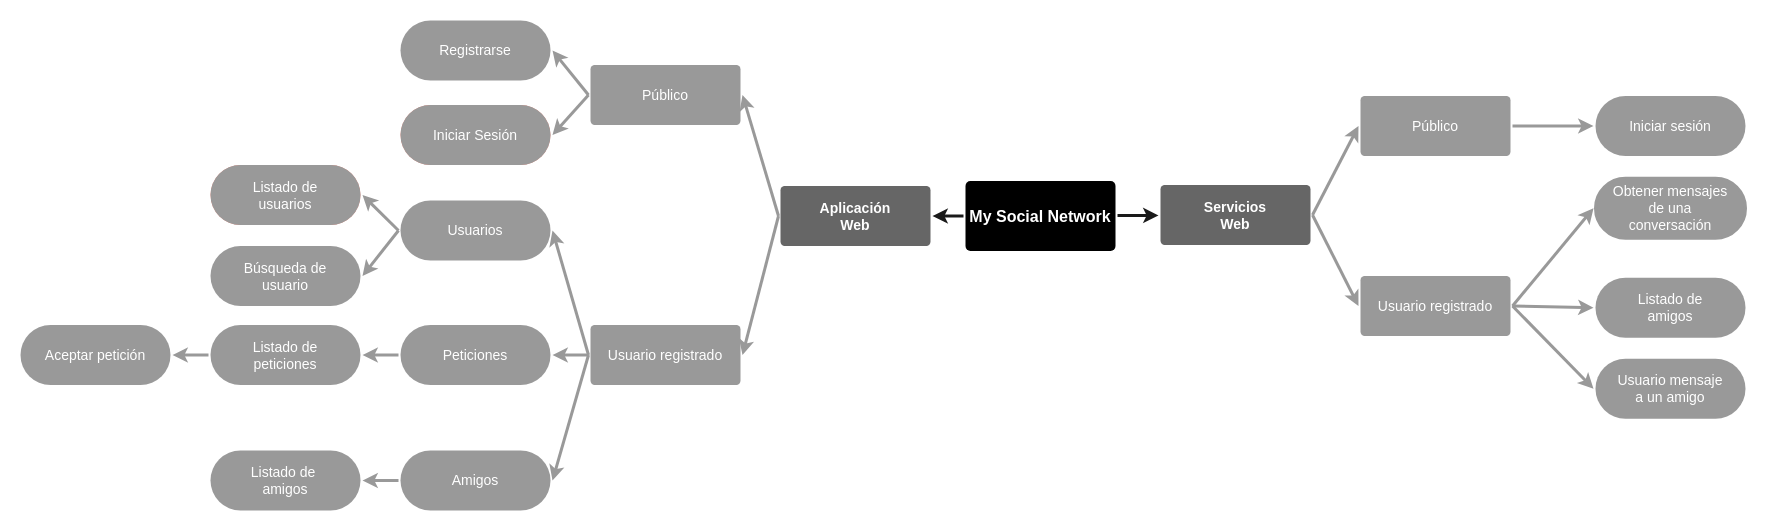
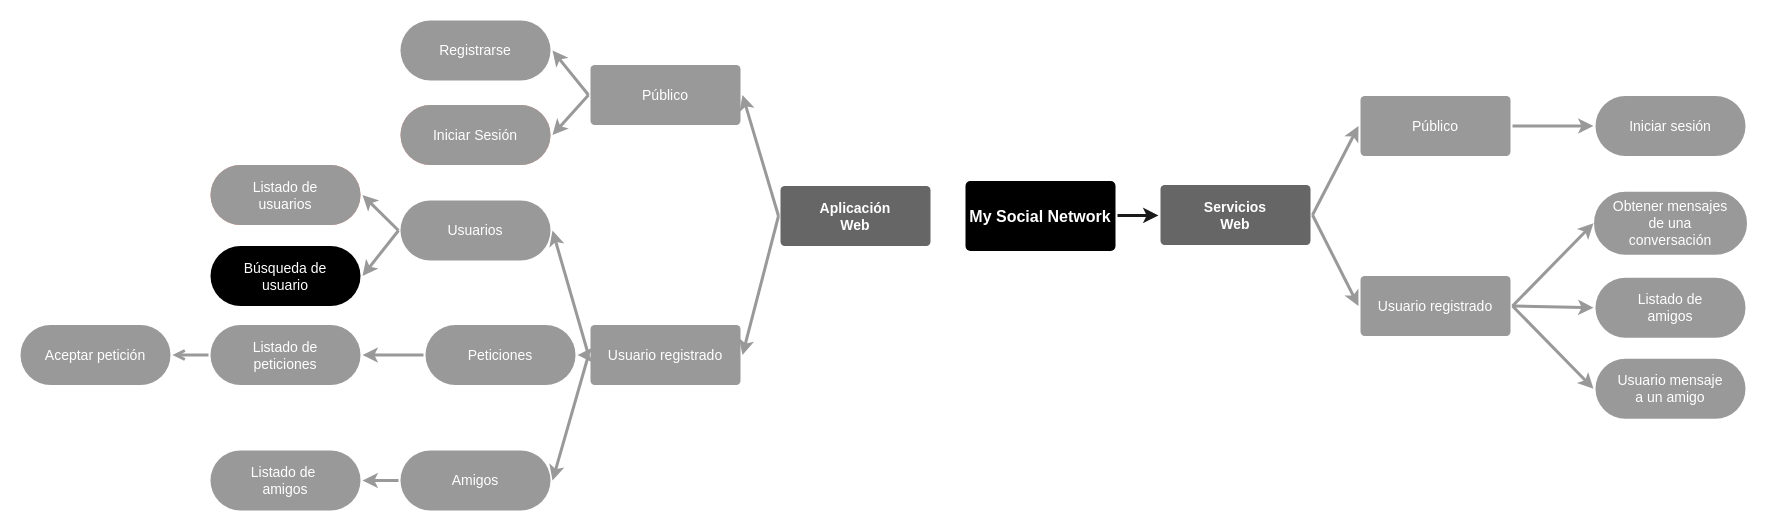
- <mxCell id="36" value="Obtener mensajes &lt;br&gt;de&amp;nbsp;una &lt;br&gt;conversación" style="rounded=1;whiteSpace=wrap;html=1;shadow=0;labelBackgroundColor=none;strokeColor=#999999;strokeWidth=3;fillColor=#999999;fontFamily=Helvetica;fontSize=14;fontColor=#FFFFFF;align=center;spacing=5;fontStyle=0;arcSize=50;perimeterSpacing=2;" parent="1" vertex="1"><mxGeometry x="1595" y="177.75" width="150" height="60" as="geometry" /></mxCell>
+ <mxCell id="36" value="Obtener mensajes &lt;br&gt;de&amp;nbsp;una &lt;br&gt;conversación" style="rounded=1;whiteSpace=wrap;html=1;shadow=0;labelBackgroundColor=none;strokeColor=#999999;strokeWidth=3;fillColor=#999999;fontFamily=Helvetica;fontSize=14;fontColor=#FFFFFF;align=center;spacing=5;fontStyle=0;arcSize=50;perimeterSpacing=2;" parent="1" vertex="1"><mxGeometry x="1595" y="192.75" width="150" height="60" as="geometry" /></mxCell>
- <mxCell id="3" value="" style="edgeStyle=none;rounded=0;jumpStyle=none;html=1;shadow=0;labelBackgroundColor=none;startArrow=none;startFill=0;endArrow=classic;endFill=1;jettySize=auto;orthogonalLoop=1;strokeColor=#1A1A1A;strokeWidth=3;fontFamily=Helvetica;fontSize=16;fontColor=#23445D;spacing=5;" parent="1" source="4" target="7" edge="1"><mxGeometry relative="1" as="geometry" /></mxCell>
- <mxCell id="33" value="Búsqueda de &lt;br&gt;usuario" style="rounded=1;whiteSpace=wrap;html=1;shadow=0;labelBackgroundColor=none;strokeColor=none;strokeWidth=3;fillColor=#999999;fontFamily=Helvetica;fontSize=14;fontColor=#FFFFFF;align=center;spacing=5;fontStyle=0;arcSize=50;perimeterSpacing=2;" parent="1" vertex="1"><mxGeometry x="210" y="245.5" width="150" height="60" as="geometry" /></mxCell>
+ <mxCell id="33" value="Búsqueda de &lt;br&gt;usuario" style="rounded=1;whiteSpace=wrap;html=1;shadow=0;labelBackgroundColor=none;strokeColor=none;strokeWidth=3;fillColor=#000000;fontFamily=Helvetica;fontSize=14;fontColor=#FFFFFF;align=center;spacing=5;fontStyle=0;arcSize=50;perimeterSpacing=2;" parent="1" vertex="1"><mxGeometry x="210" y="245.5" width="150" height="60" as="geometry" /></mxCell>
- <mxCell id="28" style="edgeStyle=none;rounded=1;jumpStyle=none;html=1;shadow=0;labelBackgroundColor=none;startArrow=none;startFill=0;jettySize=auto;orthogonalLoop=1;strokeColor=#999999;strokeWidth=3;fontFamily=Helvetica;fontSize=14;fontColor=#FFFFFF;spacing=5;fontStyle=1;fillColor=#b0e3e6;entryX=1;entryY=0.5;entryDx=0;entryDy=0;exitX=0;exitY=0.5;exitDx=0;exitDy=0;" parent="1" source="29" target="34" edge="1"><mxGeometry relative="1" as="geometry" /></mxCell>
+ <mxCell id="28" style="edgeStyle=none;rounded=1;jumpStyle=none;html=1;shadow=0;labelBackgroundColor=none;startArrow=none;startFill=0;jettySize=auto;orthogonalLoop=1;strokeColor=#999999;strokeWidth=3;fontFamily=Helvetica;fontSize=14;fontColor=#FFFFFF;spacing=5;fontStyle=1;fillColor=#b0e3e6;entryX=1;entryY=0.5;entryDx=0;entryDy=0;exitX=0;exitY=0.5;exitDx=0;exitDy=0;endArrow=open;" parent="1" source="29" target="34" edge="1"><mxGeometry relative="1" as="geometry" /></mxCell>
- <mxCell id="23" value="Peticiones" style="rounded=1;whiteSpace=wrap;html=1;shadow=0;labelBackgroundColor=none;strokeColor=none;strokeWidth=3;fillColor=#999999;fontFamily=Helvetica;fontSize=14;fontColor=#FFFFFF;align=center;spacing=5;fontStyle=0;arcSize=50;perimeterSpacing=2;" parent="1" vertex="1"><mxGeometry x="400" y="324.5" width="150" height="60" as="geometry" /></mxCell>
+ <mxCell id="23" value="Peticiones" style="rounded=1;whiteSpace=wrap;html=1;shadow=0;labelBackgroundColor=none;strokeColor=none;strokeWidth=3;fillColor=#999999;fontFamily=Helvetica;fontSize=14;fontColor=#FFFFFF;align=center;spacing=5;fontStyle=0;arcSize=50;perimeterSpacing=2;" parent="1" vertex="1"><mxGeometry x="425" y="324.5" width="150" height="60" as="geometry" /></mxCell>
